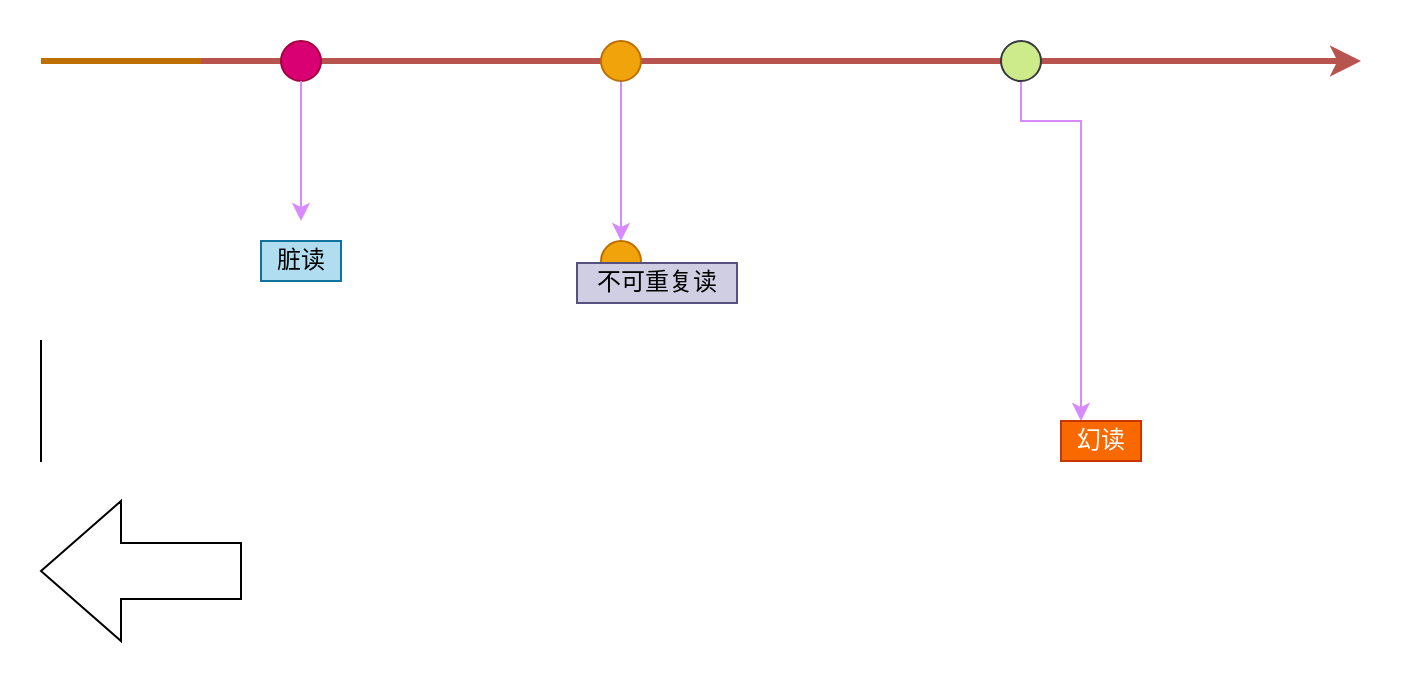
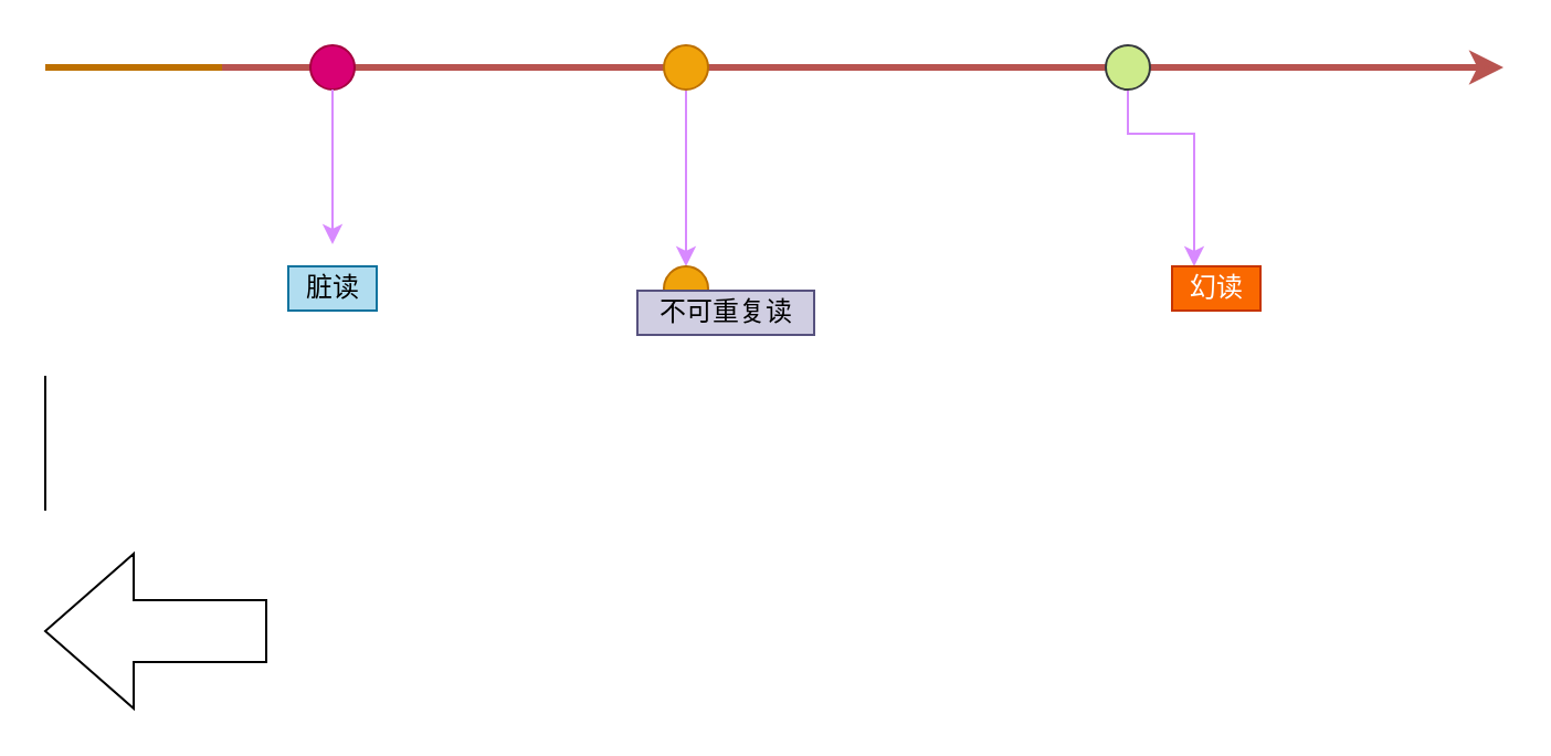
- <mxCell id="11" value="幻读" style="text;html=1;align=center;verticalAlign=middle;resizable=0;points=[];autosize=1;fillColor=#fa6800;strokeColor=#C73500;fontColor=#ffffff;" vertex="1" parent="1"><mxGeometry x="530" y="210" width="40" height="20" as="geometry" /></mxCell>
+ <mxCell id="11" value="幻读" style="text;html=1;align=center;verticalAlign=middle;resizable=0;points=[];autosize=1;fillColor=#fa6800;strokeColor=#C73500;fontColor=#ffffff;" vertex="1" parent="1"><mxGeometry x="530" y="120" width="40" height="20" as="geometry" /></mxCell>
